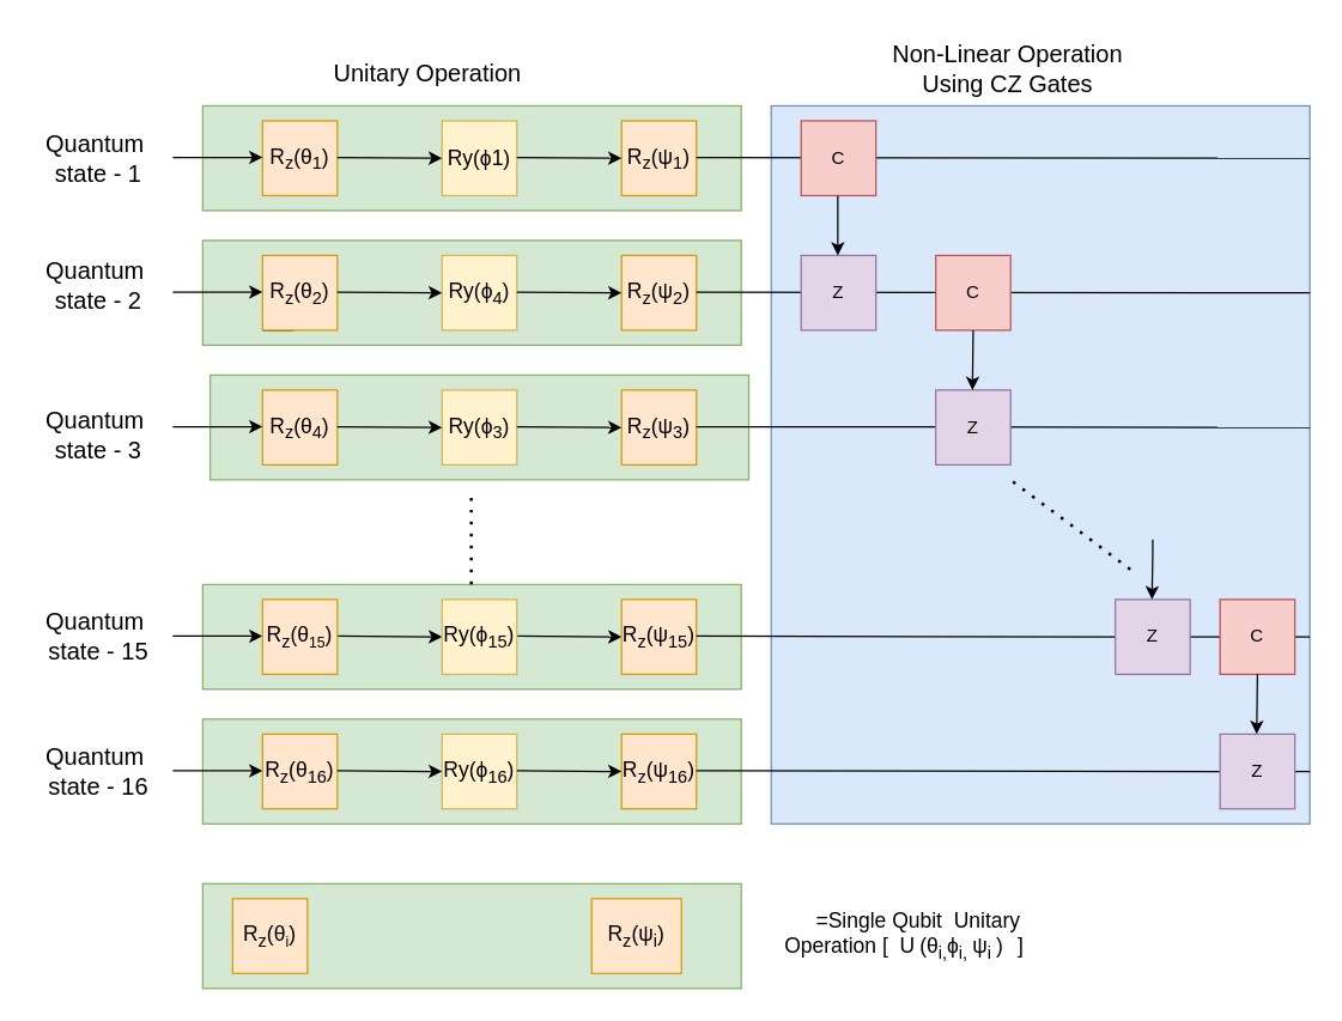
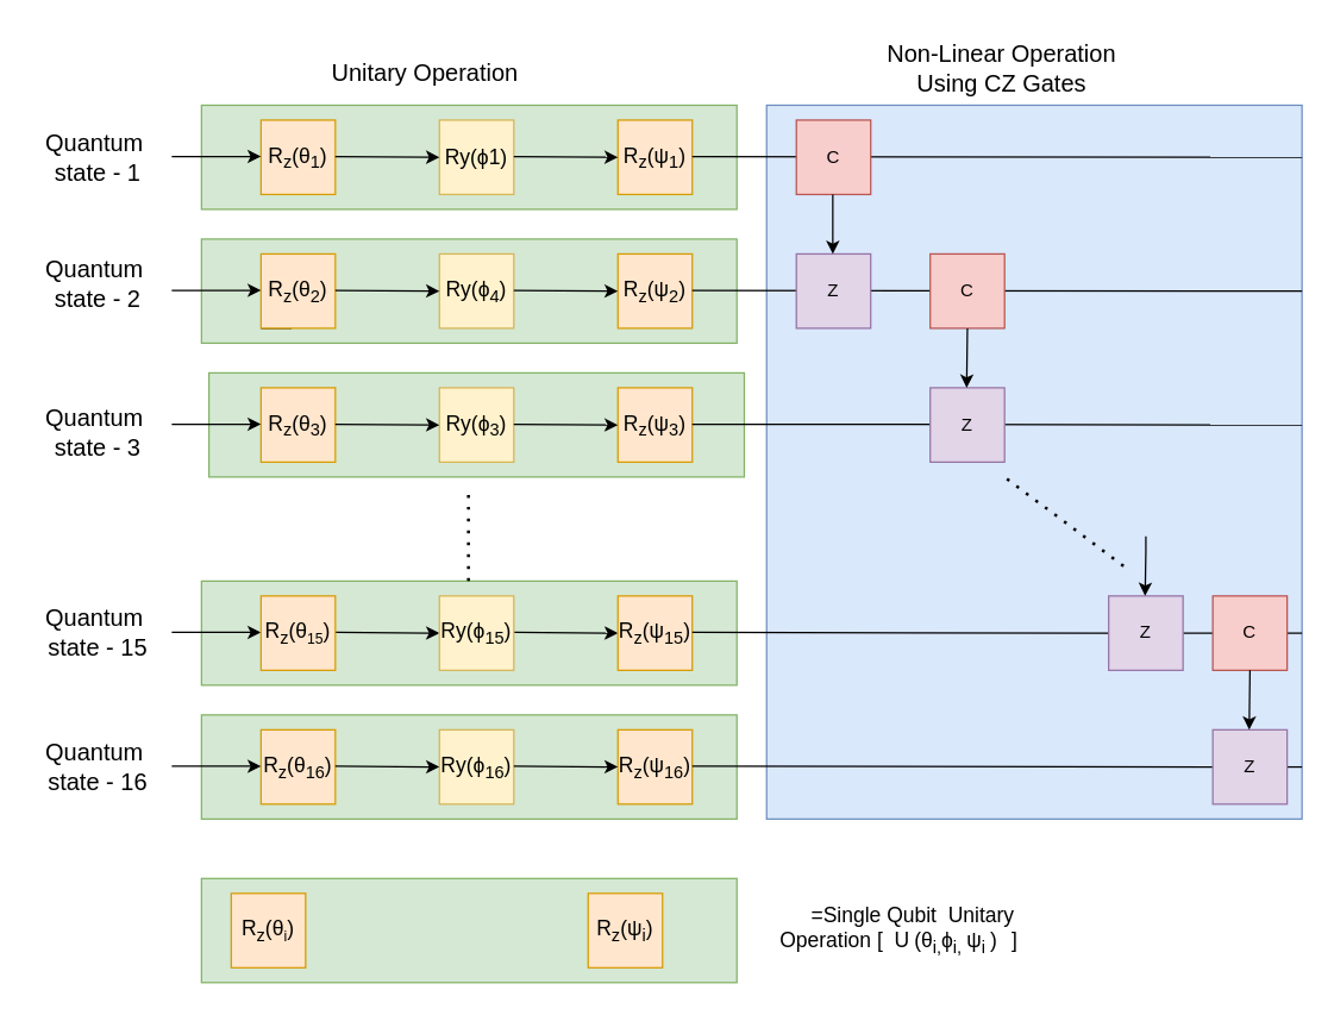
- <mxCell id="27" value="&lt;font style=&quot;font-size: 14px;&quot;&gt;R&lt;sub&gt;z&lt;/sub&gt;(θ&lt;sub&gt;4&lt;/sub&gt;)&lt;/font&gt;" style="rounded=0;whiteSpace=wrap;html=1;fillColor=#ffe6cc;strokeColor=#d79b00;" vertex="1" parent="1"><mxGeometry x="175" y="260" width="50" height="50" as="geometry" /></mxCell>
+ <mxCell id="27" value="&lt;font style=&quot;font-size: 14px;&quot;&gt;R&lt;sub&gt;z&lt;/sub&gt;(θ&lt;sub&gt;3&lt;/sub&gt;)&lt;/font&gt;" style="rounded=0;whiteSpace=wrap;html=1;fillColor=#ffe6cc;strokeColor=#d79b00;" vertex="1" parent="1"><mxGeometry x="175" y="260" width="50" height="50" as="geometry" /></mxCell>
- <mxCell id="69" value="&lt;font style=&quot;font-size: 14px;&quot;&gt;R&lt;sub&gt;z&lt;/sub&gt;(ψ&lt;sub&gt;i&lt;/sub&gt;)&lt;/font&gt;" style="rounded=0;whiteSpace=wrap;html=1;fillColor=#ffe6cc;strokeColor=#d79b00;" vertex="1" parent="1"><mxGeometry x="395" y="600" width="60" height="50" as="geometry" /></mxCell>
+ <mxCell id="69" value="&lt;font style=&quot;font-size: 14px;&quot;&gt;R&lt;sub&gt;z&lt;/sub&gt;(ψ&lt;sub&gt;i&lt;/sub&gt;)&lt;/font&gt;" style="rounded=0;whiteSpace=wrap;html=1;fillColor=#ffe6cc;strokeColor=#d79b00;" vertex="1" parent="1"><mxGeometry x="395" y="600" width="50" height="50" as="geometry" /></mxCell>
